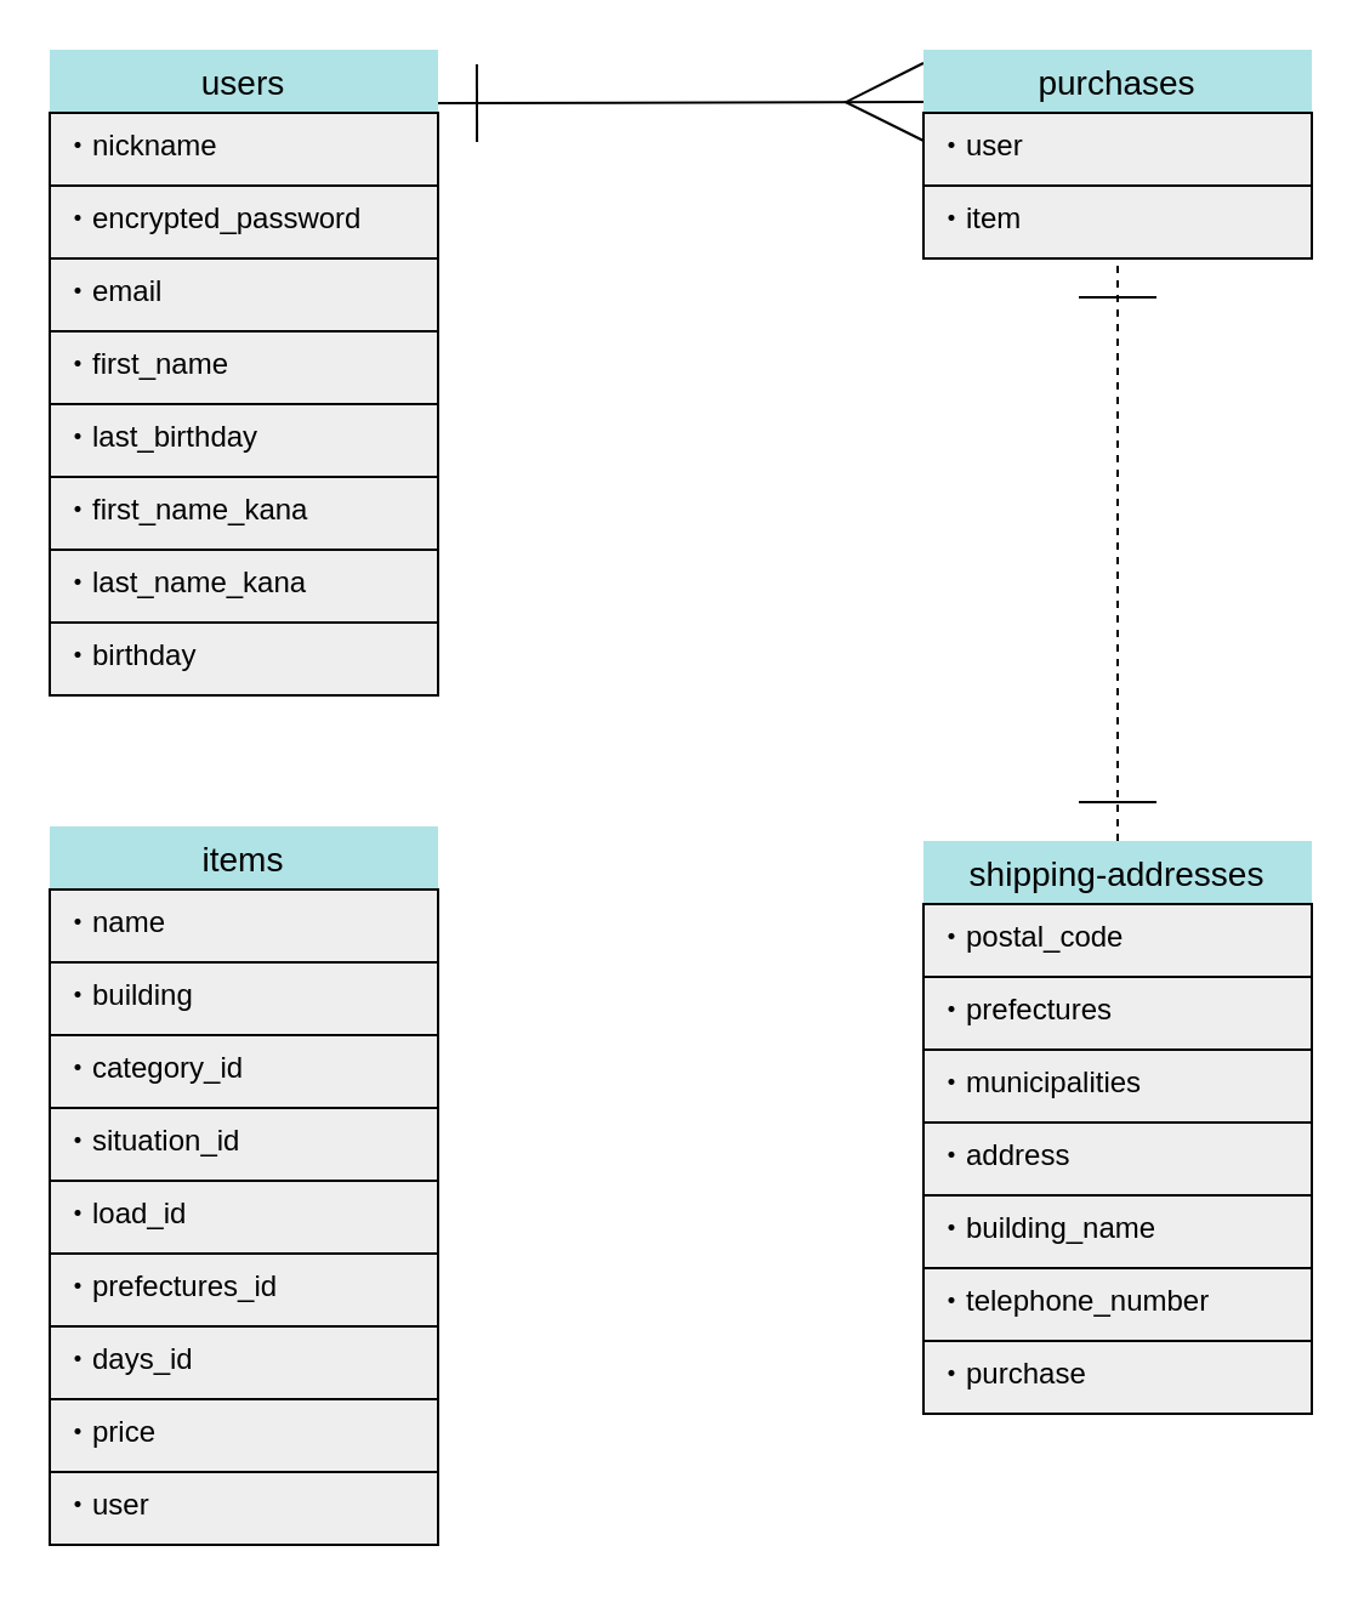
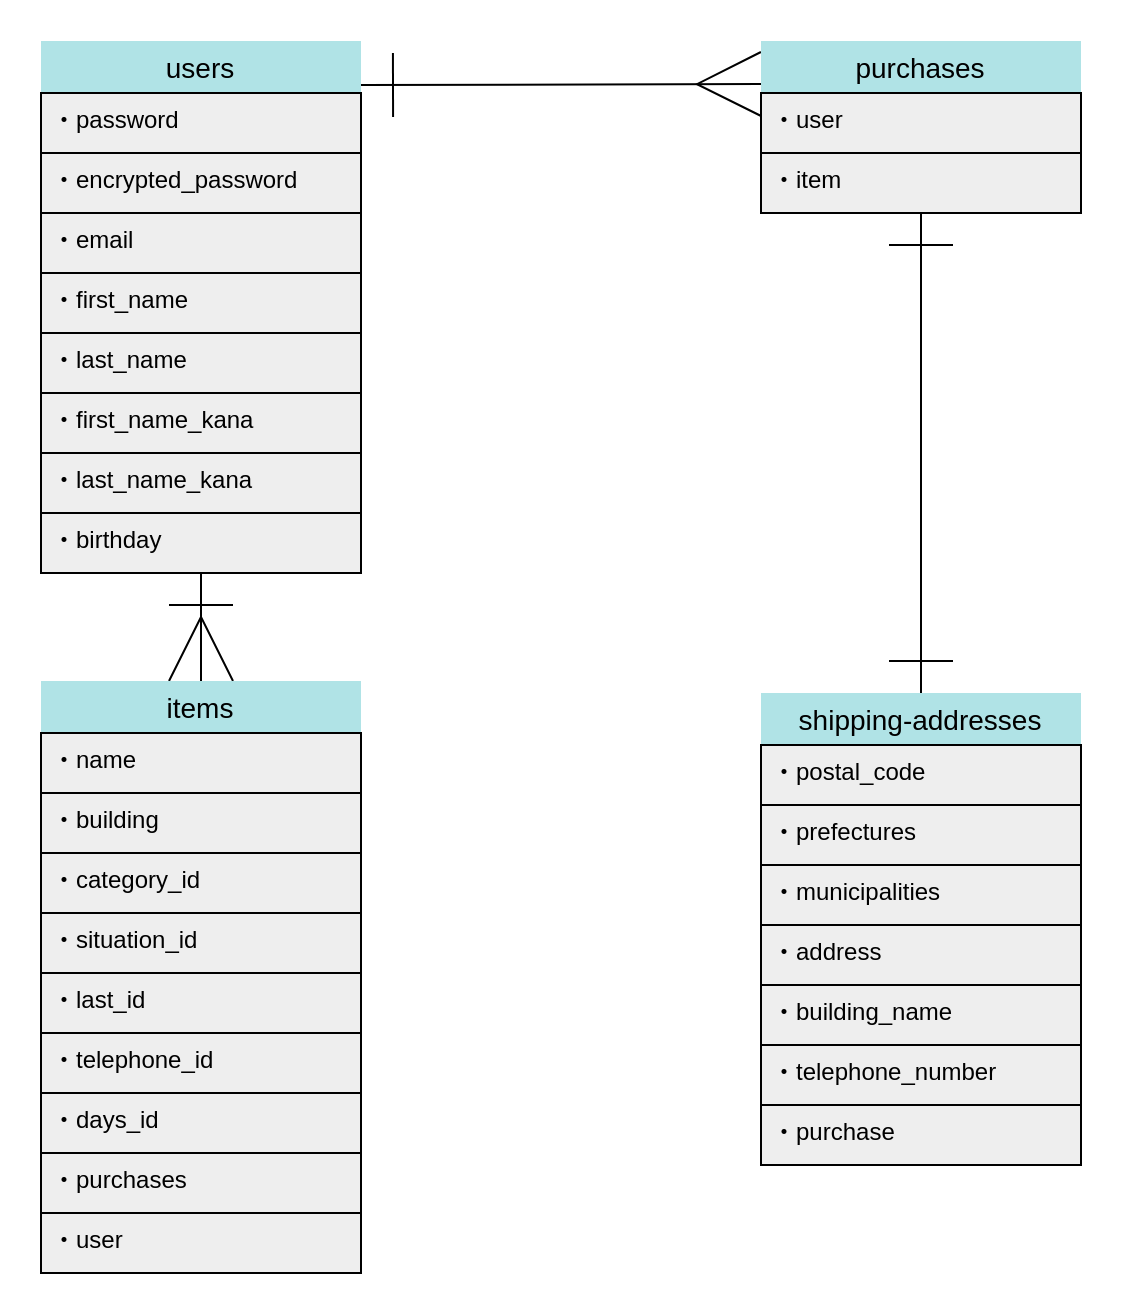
- <mxCell id="3" value="・nickname" style="text;strokeColor=default;fillColor=#eeeeee;spacingLeft=4;spacingRight=4;overflow=hidden;rotatable=0;points=[[0,0.5],[1,0.5]];portConstraint=eastwest;fontSize=12;fontColor=#000000;strokeWidth=1;" vertex="1" parent="2"><mxGeometry y="26" width="160" height="30" as="geometry" /></mxCell>
+ <mxCell id="3" value="・password" style="text;strokeColor=default;fillColor=#eeeeee;spacingLeft=4;spacingRight=4;overflow=hidden;rotatable=0;points=[[0,0.5],[1,0.5]];portConstraint=eastwest;fontSize=12;fontColor=#000000;strokeWidth=1;" vertex="1" parent="2"><mxGeometry y="26" width="160" height="30" as="geometry" /></mxCell>
- <mxCell id="7" value="・last_birthday" style="text;strokeColor=default;fillColor=#eeeeee;spacingLeft=4;spacingRight=4;overflow=hidden;rotatable=0;points=[[0,0.5],[1,0.5]];portConstraint=eastwest;fontSize=12;fontColor=#000000;" vertex="1" parent="2"><mxGeometry y="146" width="160" height="30" as="geometry" /></mxCell>
+ <mxCell id="7" value="・last_name" style="text;strokeColor=default;fillColor=#eeeeee;spacingLeft=4;spacingRight=4;overflow=hidden;rotatable=0;points=[[0,0.5],[1,0.5]];portConstraint=eastwest;fontSize=12;fontColor=#000000;" vertex="1" parent="2"><mxGeometry y="146" width="160" height="30" as="geometry" /></mxCell>
- <mxCell id="22" style="edgeStyle=none;html=1;exitX=0.5;exitY=0;exitDx=0;exitDy=0;entryX=0.5;entryY=1;entryDx=0;entryDy=0;entryPerimeter=0;startArrow=ERone;startFill=0;endArrow=ERone;endFill=0;startSize=30;endSize=30;targetPerimeterSpacing=0;strokeWidth=1;strokeColor=#000000;dashed=1;" edge="1" parent="1" source="23" target="34"><mxGeometry relative="1" as="geometry" /></mxCell>
+ <mxCell id="22" style="edgeStyle=none;html=1;exitX=0.5;exitY=0;exitDx=0;exitDy=0;entryX=0.5;entryY=1;entryDx=0;entryDy=0;entryPerimeter=0;startArrow=ERone;startFill=0;endArrow=ERone;endFill=0;startSize=30;endSize=30;targetPerimeterSpacing=0;strokeWidth=1;strokeColor=#000000;" edge="1" parent="1" source="23" target="34"><mxGeometry relative="1" as="geometry" /></mxCell>
+ <mxCell id="11" style="edgeStyle=none;html=1;exitX=0.5;exitY=0;exitDx=0;exitDy=0;startArrow=ERmany;startFill=0;endArrow=ERone;endFill=0;startSize=30;endSize=30;targetPerimeterSpacing=0;strokeWidth=1;strokeColor=#000000;" edge="1" parent="1" source="12" target="10"><mxGeometry relative="1" as="geometry" /></mxCell>
- <mxCell id="17" value="・load_id" style="text;strokeColor=default;fillColor=#eeeeee;spacingLeft=4;spacingRight=4;overflow=hidden;rotatable=0;points=[[0,0.5],[1,0.5]];portConstraint=eastwest;fontSize=12;fontColor=#000000;" vertex="1" parent="12"><mxGeometry y="146" width="160" height="30" as="geometry" /></mxCell>
+ <mxCell id="17" value="・last_id" style="text;strokeColor=default;fillColor=#eeeeee;spacingLeft=4;spacingRight=4;overflow=hidden;rotatable=0;points=[[0,0.5],[1,0.5]];portConstraint=eastwest;fontSize=12;fontColor=#000000;" vertex="1" parent="12"><mxGeometry y="146" width="160" height="30" as="geometry" /></mxCell>
- <mxCell id="18" value="・prefectures_id" style="text;strokeColor=default;fillColor=#eeeeee;spacingLeft=4;spacingRight=4;overflow=hidden;rotatable=0;points=[[0,0.5],[1,0.5]];portConstraint=eastwest;fontSize=12;fontColor=#000000;" vertex="1" parent="12"><mxGeometry y="176" width="160" height="30" as="geometry" /></mxCell>
+ <mxCell id="18" value="・telephone_id" style="text;strokeColor=default;fillColor=#eeeeee;spacingLeft=4;spacingRight=4;overflow=hidden;rotatable=0;points=[[0,0.5],[1,0.5]];portConstraint=eastwest;fontSize=12;fontColor=#000000;" vertex="1" parent="12"><mxGeometry y="176" width="160" height="30" as="geometry" /></mxCell>
- <mxCell id="20" value="・price" style="text;strokeColor=default;fillColor=#eeeeee;spacingLeft=4;spacingRight=4;overflow=hidden;rotatable=0;points=[[0,0.5],[1,0.5]];portConstraint=eastwest;fontSize=12;fontColor=#000000;" vertex="1" parent="12"><mxGeometry y="236" width="160" height="30" as="geometry" /></mxCell>
+ <mxCell id="20" value="・purchases" style="text;strokeColor=default;fillColor=#eeeeee;spacingLeft=4;spacingRight=4;overflow=hidden;rotatable=0;points=[[0,0.5],[1,0.5]];portConstraint=eastwest;fontSize=12;fontColor=#000000;" vertex="1" parent="12"><mxGeometry y="236" width="160" height="30" as="geometry" /></mxCell>
